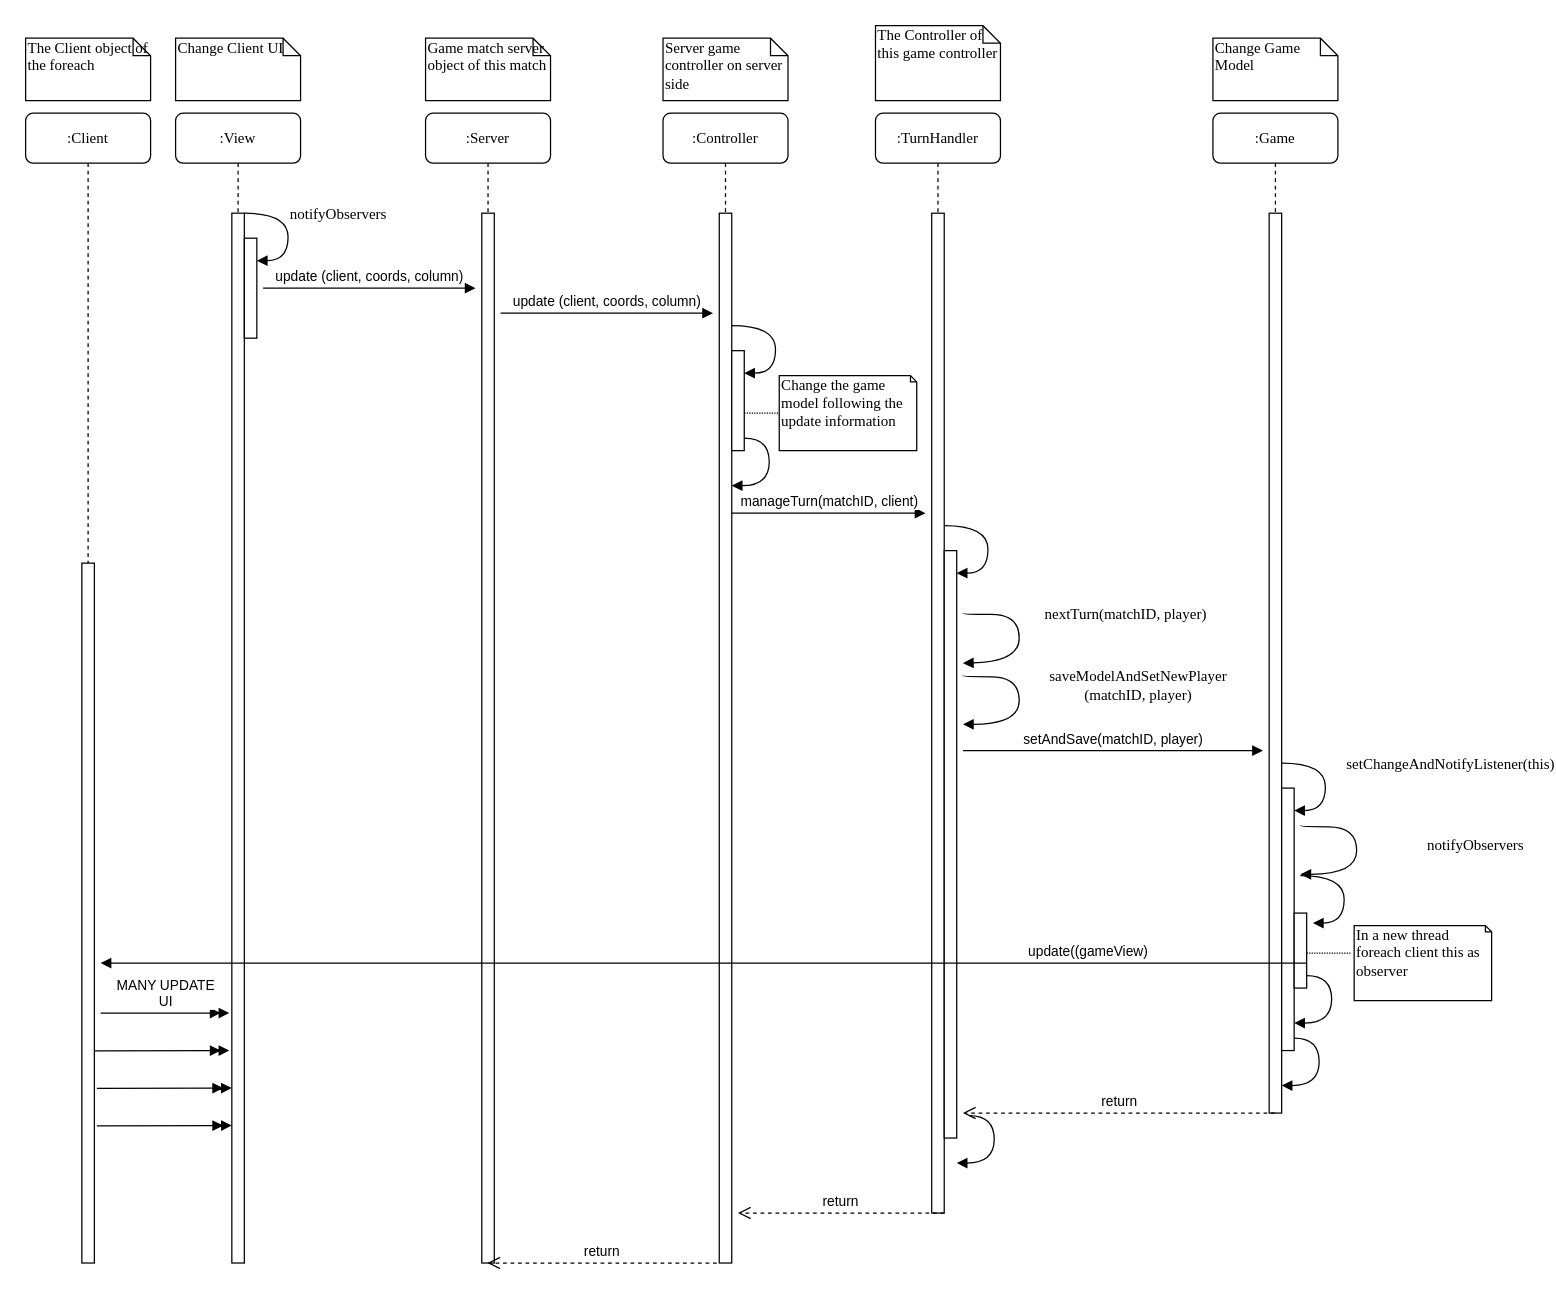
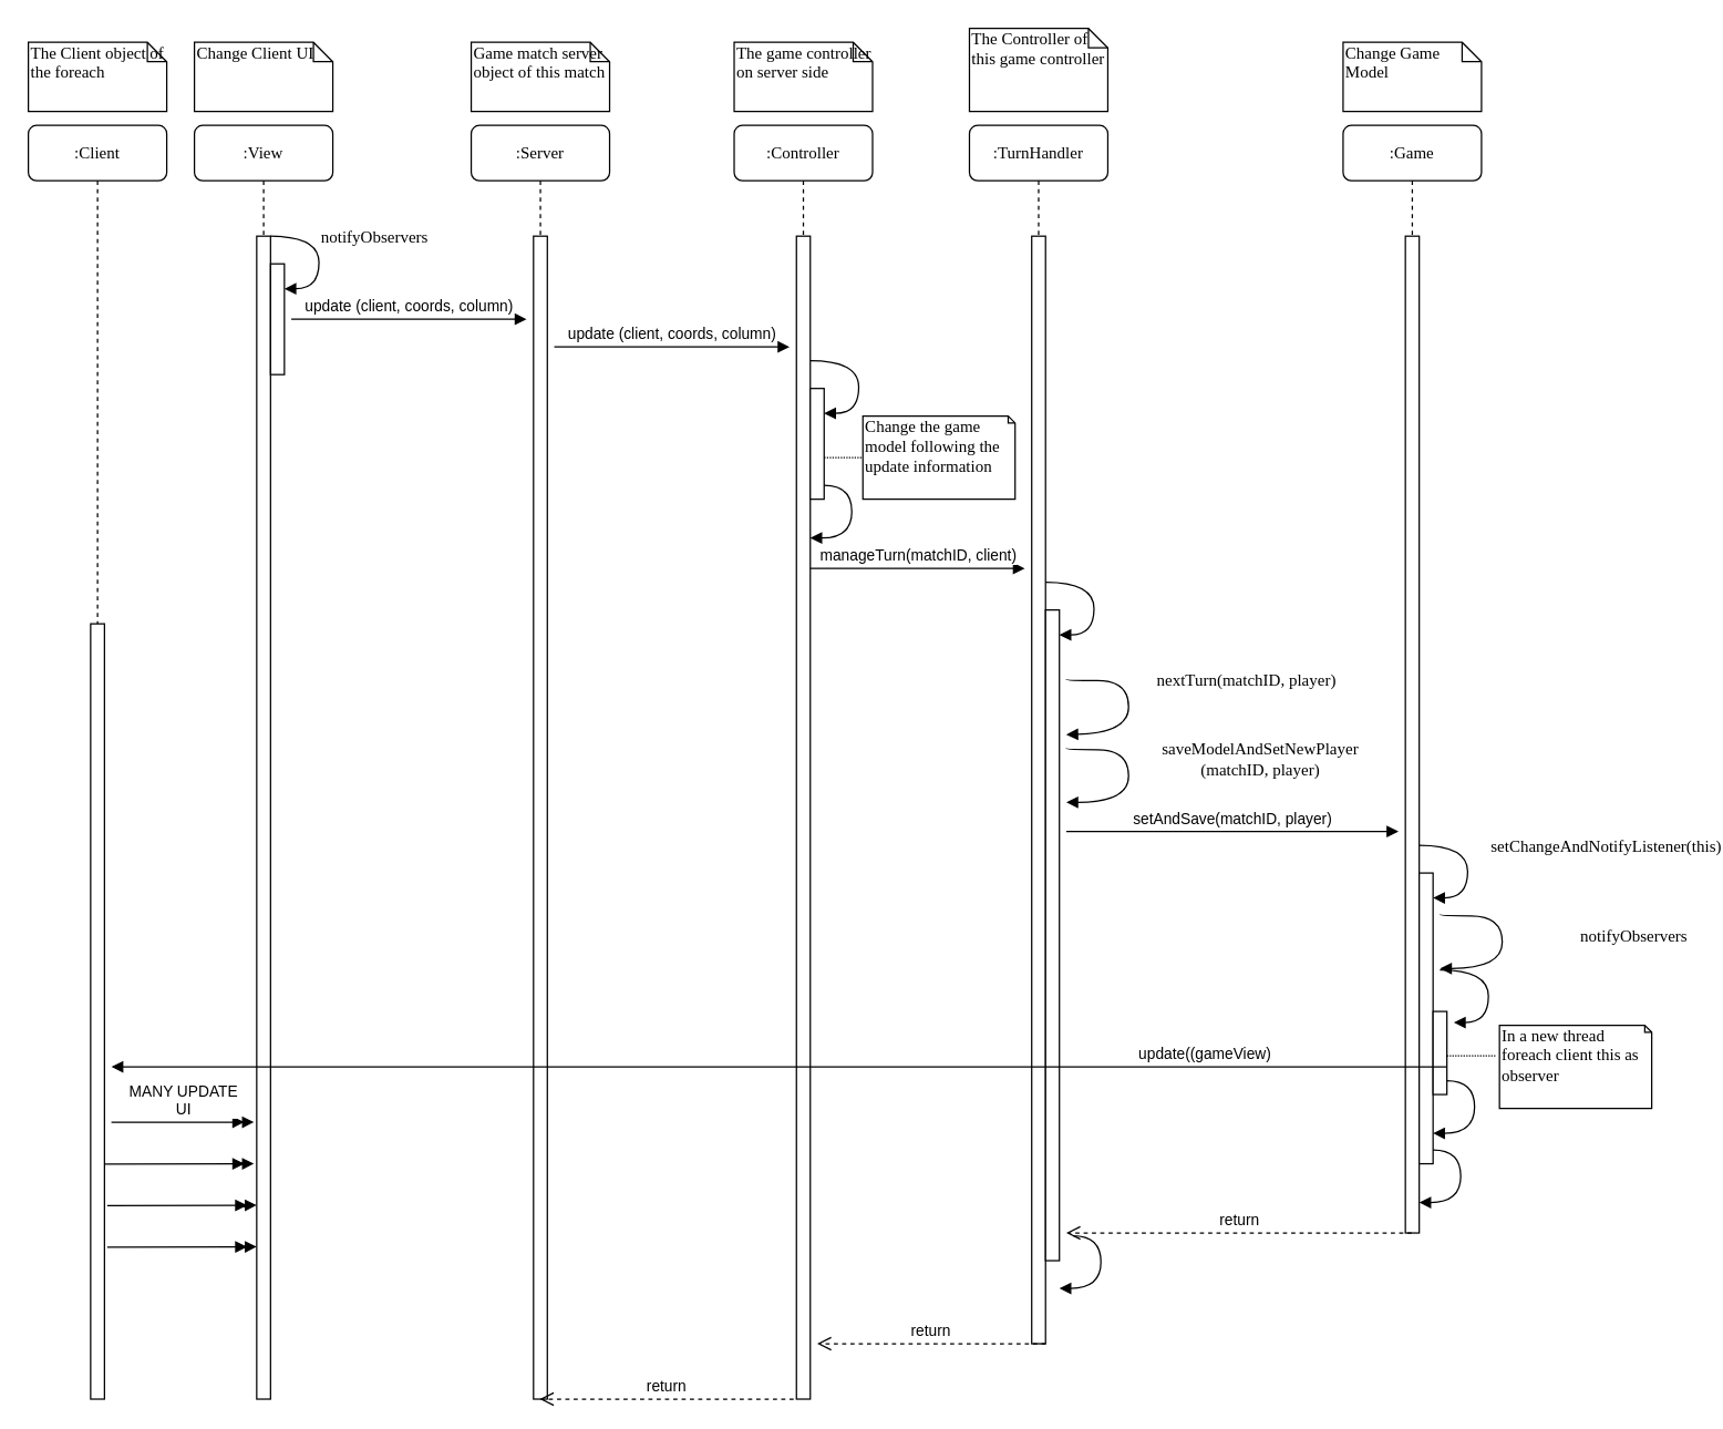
- <mxCell id="25" value="Server game controller on server side" style="shape=note;whiteSpace=wrap;html=1;size=14;verticalAlign=top;align=left;spacingTop=-6;rounded=0;shadow=0;comic=0;labelBackgroundColor=none;strokeWidth=1;fontFamily=Verdana;fontSize=12" vertex="1" parent="1"><mxGeometry x="530" y="30" width="100" height="50" as="geometry" /></mxCell>
+ <mxCell id="25" value="The game controller on server side" style="shape=note;whiteSpace=wrap;html=1;size=14;verticalAlign=top;align=left;spacingTop=-6;rounded=0;shadow=0;comic=0;labelBackgroundColor=none;strokeWidth=1;fontFamily=Verdana;fontSize=12" vertex="1" parent="1"><mxGeometry x="530" y="30" width="100" height="50" as="geometry" /></mxCell>
